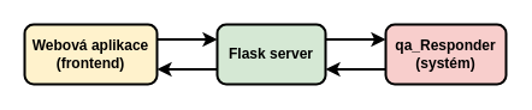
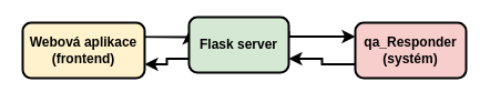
- <mxCell id="6" value="&lt;b&gt;Flask server&lt;/b&gt;" style="rounded=1;whiteSpace=wrap;html=1;strokeWidth=2;fillColor=#d5e8d4;" parent="1" vertex="1"><mxGeometry x="180" y="20" width="90" height="50" as="geometry" /></mxCell>
+ <mxCell id="6" value="&lt;b&gt;Flask server&lt;/b&gt;" style="rounded=1;whiteSpace=wrap;html=1;strokeWidth=2;fillColor=#d5e8d4;" parent="1" vertex="1"><mxGeometry x="170" y="15" width="90" height="50" as="geometry" /></mxCell>
